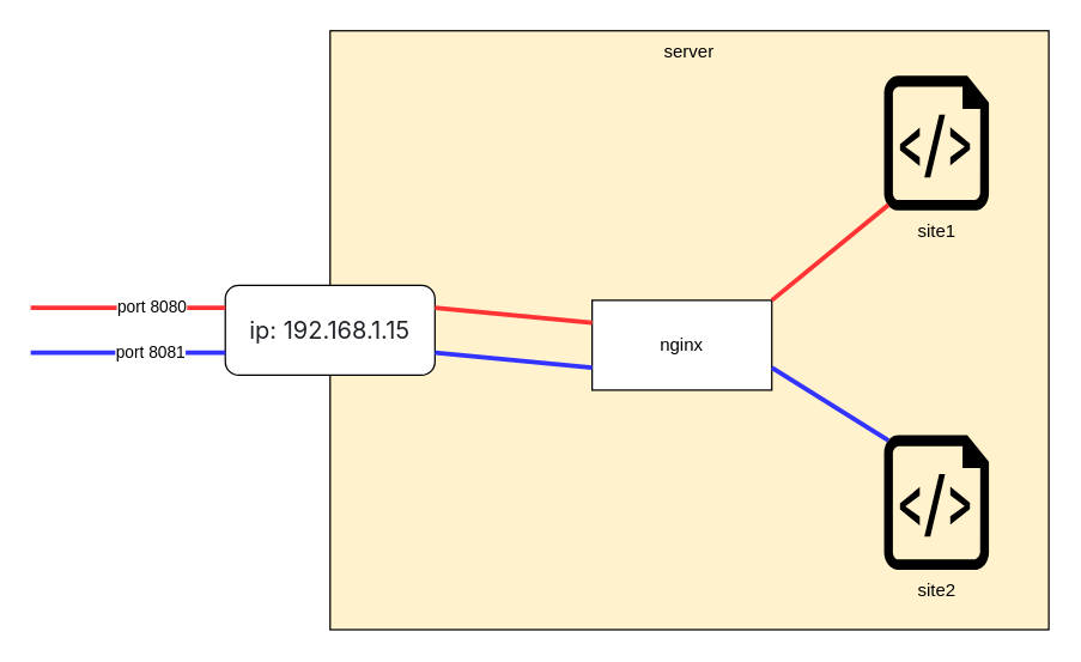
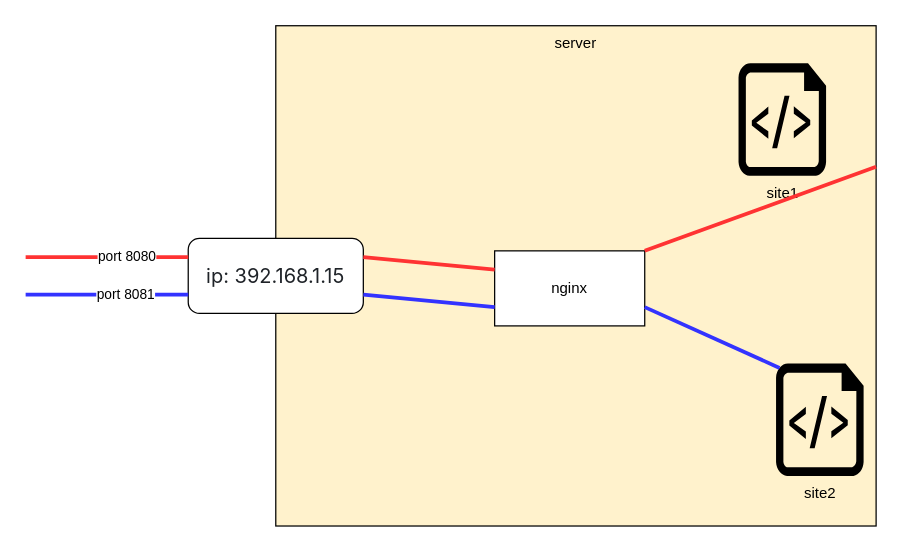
- <mxCell id="14" value="" style="endArrow=none;html=1;rounded=0;entryX=0.04;entryY=0.96;entryDx=0;entryDy=0;exitX=1;exitY=0;exitDx=0;exitDy=0;strokeWidth=3;strokeColor=#FF3333;entryPerimeter=0;" edge="1" parent="1" source="3" target="5"><mxGeometry width="50" height="50" relative="1" as="geometry"><mxPoint x="450" y="140" as="sourcePoint" /><mxPoint x="560" y="140" as="targetPoint" /></mxGeometry></mxCell>
+ <mxCell id="14" value="" style="endArrow=none;html=1;rounded=0;exitX=1;exitY=0;exitDx=0;exitDy=0;strokeWidth=3;strokeColor=#FF3333;" edge="1" parent="1" source="3" target="2"><mxGeometry width="50" height="50" relative="1" as="geometry"><mxPoint x="450" y="140" as="sourcePoint" /><mxPoint x="560" y="140" as="targetPoint" /></mxGeometry></mxCell>
- <mxCell id="4" value="&lt;span style=&quot;color: rgb(31, 35, 40); font-family: -apple-system, BlinkMacSystemFont, &amp;quot;Segoe UI&amp;quot;, &amp;quot;Noto Sans&amp;quot;, Helvetica, Arial, sans-serif, &amp;quot;Apple Color Emoji&amp;quot;, &amp;quot;Segoe UI Emoji&amp;quot;; font-size: 16px; text-align: left; background-color: rgb(255, 255, 255);&quot;&gt;ip: 192.168.1.15&lt;/span&gt;" style="rounded=1;whiteSpace=wrap;html=1;" vertex="1" parent="1"><mxGeometry x="150" y="190" width="140" height="60" as="geometry" /></mxCell>
+ <mxCell id="4" value="&lt;span style=&quot;color: rgb(31, 35, 40); font-family: -apple-system, BlinkMacSystemFont, &amp;quot;Segoe UI&amp;quot;, &amp;quot;Noto Sans&amp;quot;, Helvetica, Arial, sans-serif, &amp;quot;Apple Color Emoji&amp;quot;, &amp;quot;Segoe UI Emoji&amp;quot;; font-size: 16px; text-align: left; background-color: rgb(255, 255, 255);&quot;&gt;ip: 392.168.1.15&lt;/span&gt;" style="rounded=1;whiteSpace=wrap;html=1;" vertex="1" parent="1"><mxGeometry x="150" y="190" width="140" height="60" as="geometry" /></mxCell>
- <mxCell id="6" value="site2" style="verticalLabelPosition=bottom;html=1;verticalAlign=top;align=center;strokeColor=none;fillColor=#000000;shape=mxgraph.azure.script_file;pointerEvents=1;" vertex="1" parent="1"><mxGeometry x="590" y="290" width="70" height="90" as="geometry" /></mxCell>
+ <mxCell id="6" value="site2" style="verticalLabelPosition=bottom;html=1;verticalAlign=top;align=center;strokeColor=none;fillColor=#000000;shape=mxgraph.azure.script_file;pointerEvents=1;" vertex="1" parent="1"><mxGeometry x="620" y="290" width="70" height="90" as="geometry" /></mxCell>
